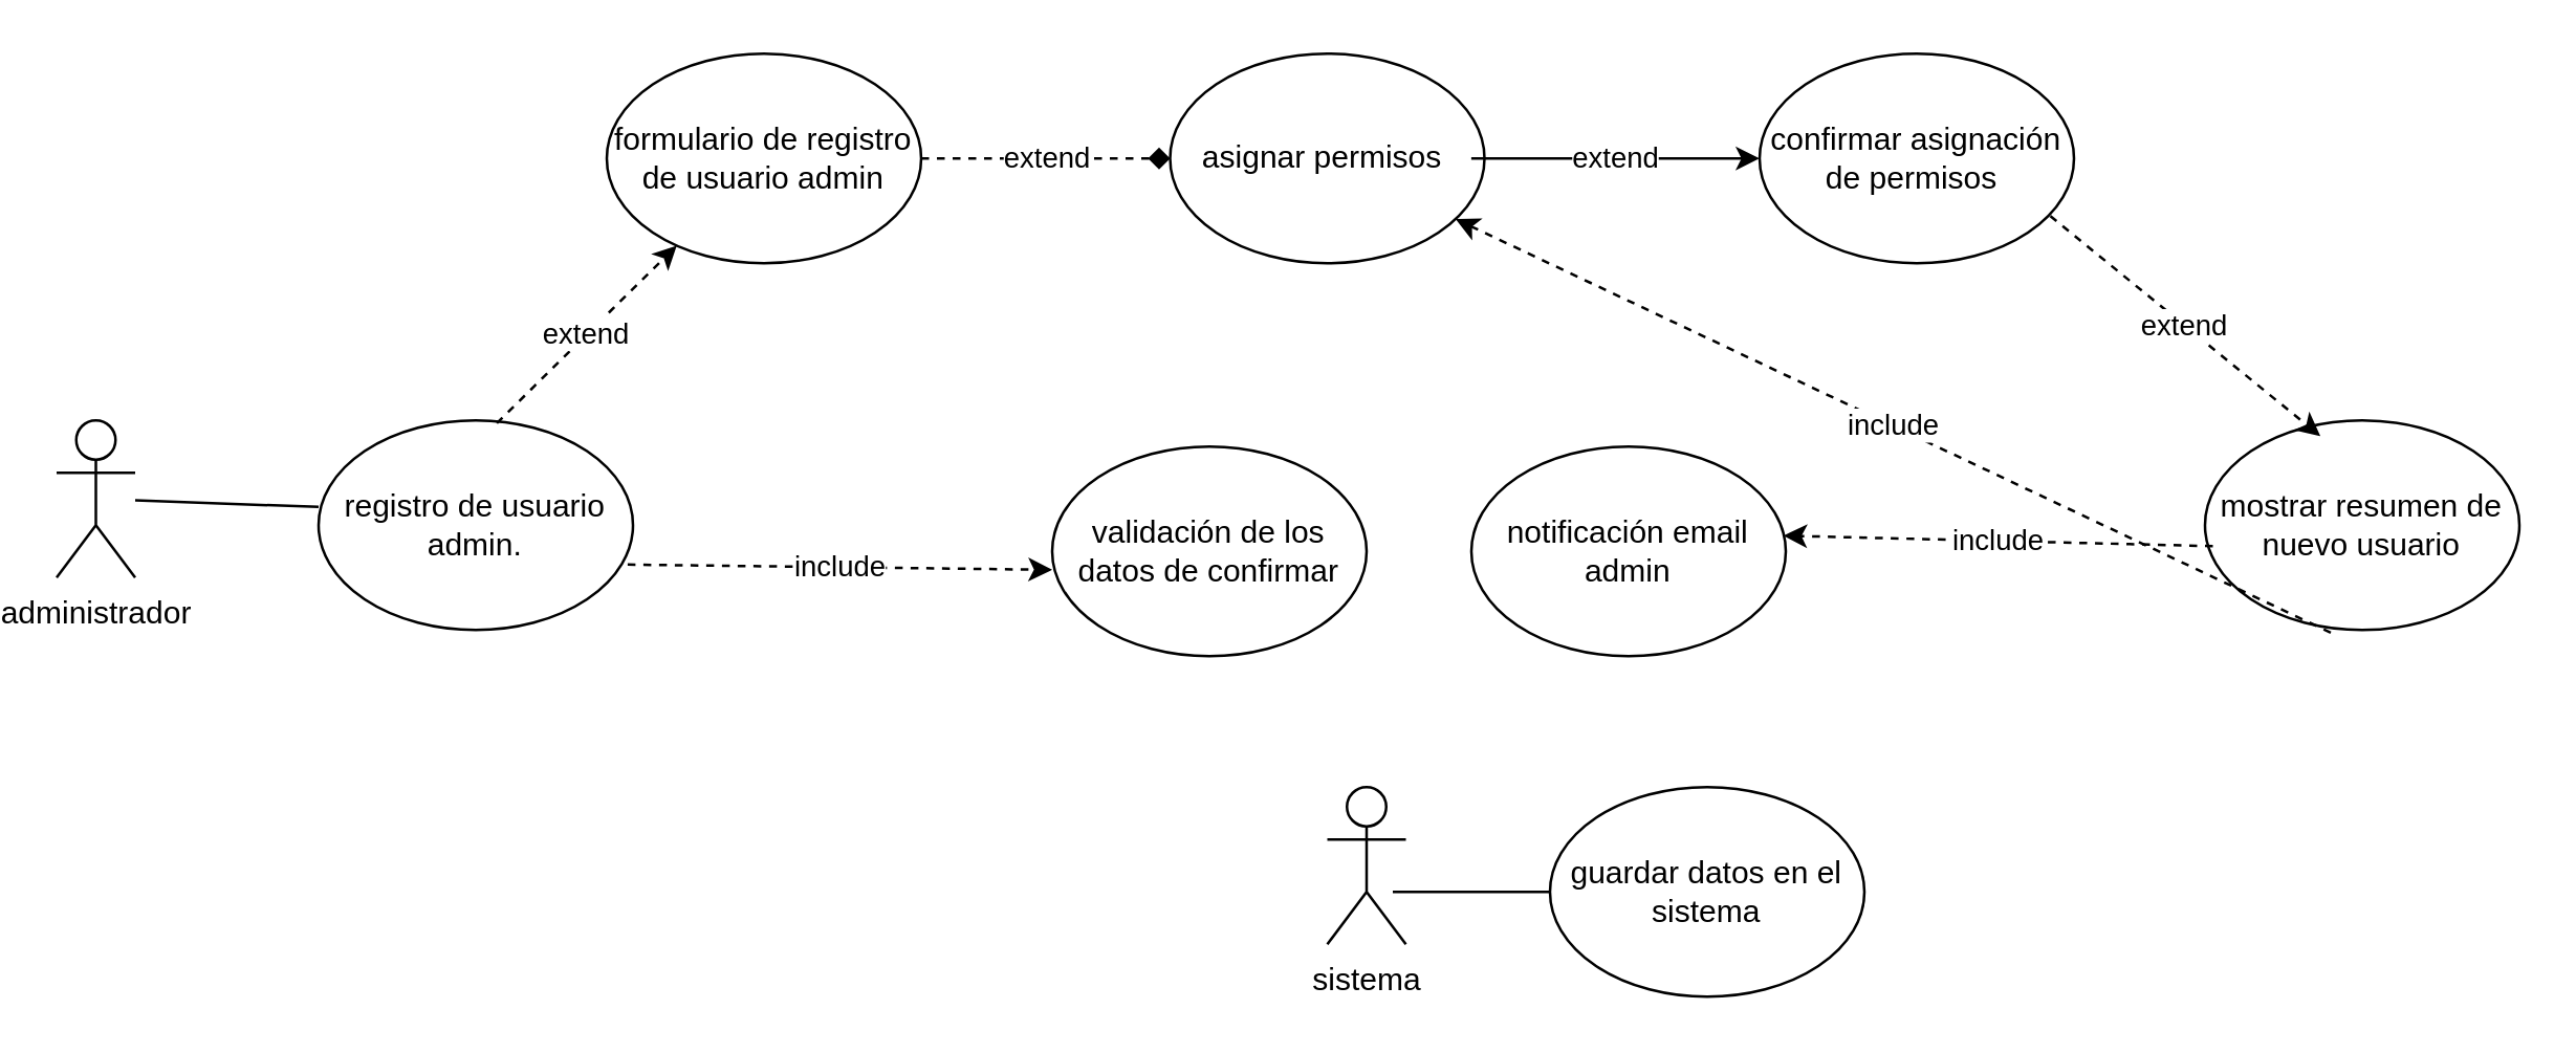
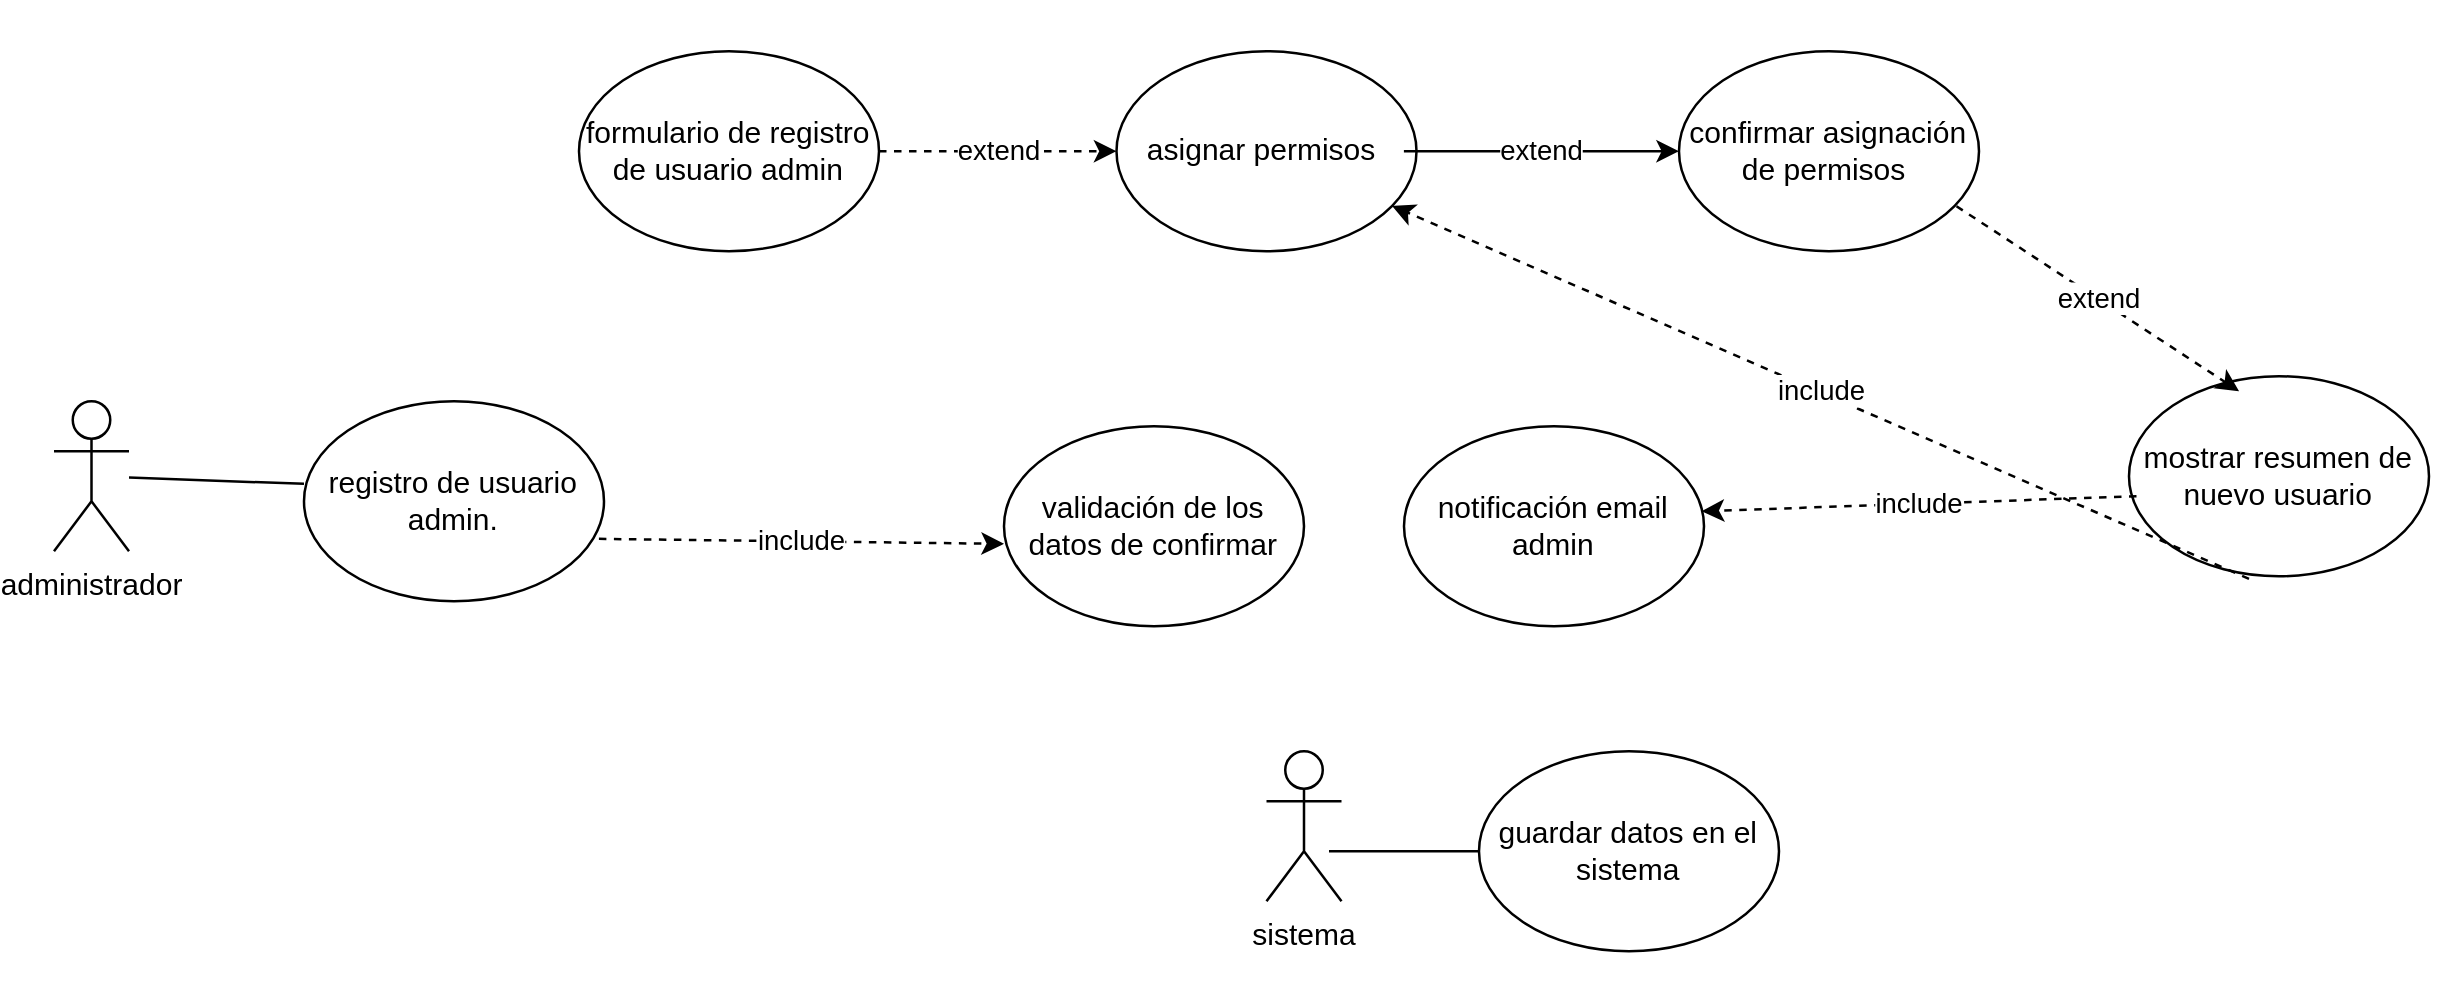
- <mxCell id="12" value="extend" style="endArrow=diamond;html=1;rounded=0;dashed=1;strokeColor=default;align=center;verticalAlign=middle;fontFamily=Helvetica;fontSize=11;fontColor=default;labelBackgroundColor=default;exitX=1;exitY=0.5;exitDx=0;exitDy=0;entryX=0;entryY=0.5;entryDx=0;entryDy=0;" edge="1" parent="1" source="4" target="5"><mxGeometry width="50" height="50" relative="1" as="geometry"><mxPoint x="330" y="430" as="sourcePoint" /><mxPoint x="470" y="470" as="targetPoint" /></mxGeometry></mxCell>
+ <mxCell id="12" value="extend" style="endArrow=classic;html=1;rounded=0;dashed=1;strokeColor=default;align=center;verticalAlign=middle;fontFamily=Helvetica;fontSize=11;fontColor=default;labelBackgroundColor=default;exitX=1;exitY=0.5;exitDx=0;exitDy=0;entryX=0;entryY=0.5;entryDx=0;entryDy=0;" edge="1" parent="1" source="4" target="5"><mxGeometry width="50" height="50" relative="1" as="geometry"><mxPoint x="330" y="430" as="sourcePoint" /><mxPoint x="470" y="470" as="targetPoint" /></mxGeometry></mxCell>
- <mxCell id="18" value="extend" style="endArrow=classic;html=1;rounded=0;dashed=1;strokeColor=default;align=center;verticalAlign=middle;fontFamily=Helvetica;fontSize=11;fontColor=default;labelBackgroundColor=default;exitX=0.567;exitY=0.013;exitDx=0;exitDy=0;exitPerimeter=0;" edge="1" parent="1" source="3" target="4"><mxGeometry width="50" height="50" relative="1" as="geometry"><mxPoint x="360" y="70" as="sourcePoint" /><mxPoint x="455" y="70" as="targetPoint" /></mxGeometry></mxCell>
- <mxCell id="11" value="mostrar resumen de nuevo usuario" style="ellipse;whiteSpace=wrap;html=1;" vertex="1" parent="1"><mxGeometry x="840" y="160" width="120" height="80" as="geometry" /></mxCell>
+ <mxCell id="11" value="mostrar resumen de nuevo usuario" style="ellipse;whiteSpace=wrap;html=1;" vertex="1" parent="1"><mxGeometry x="850" y="150" width="120" height="80" as="geometry" /></mxCell>
